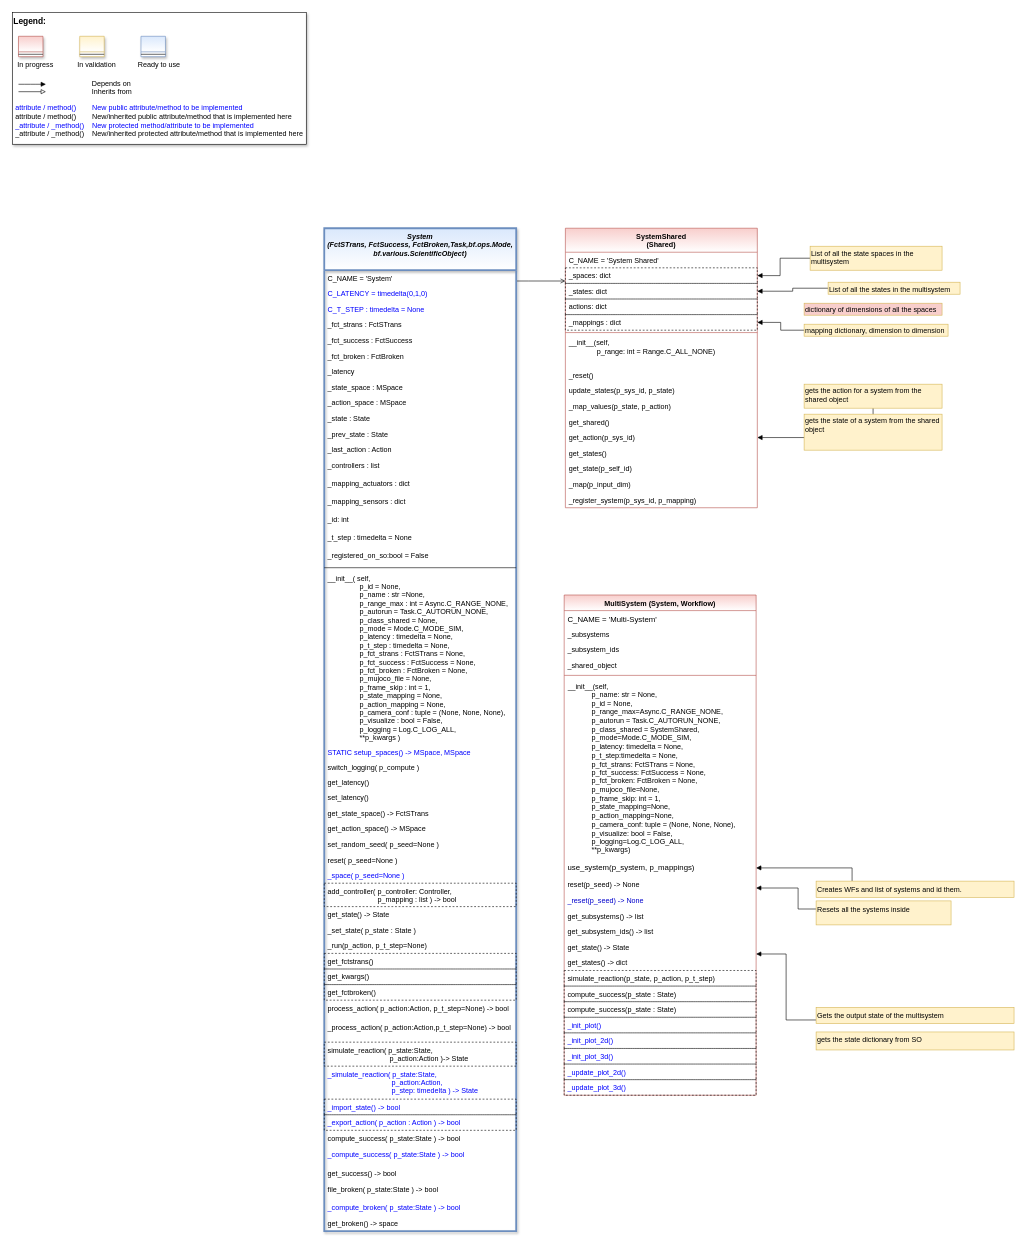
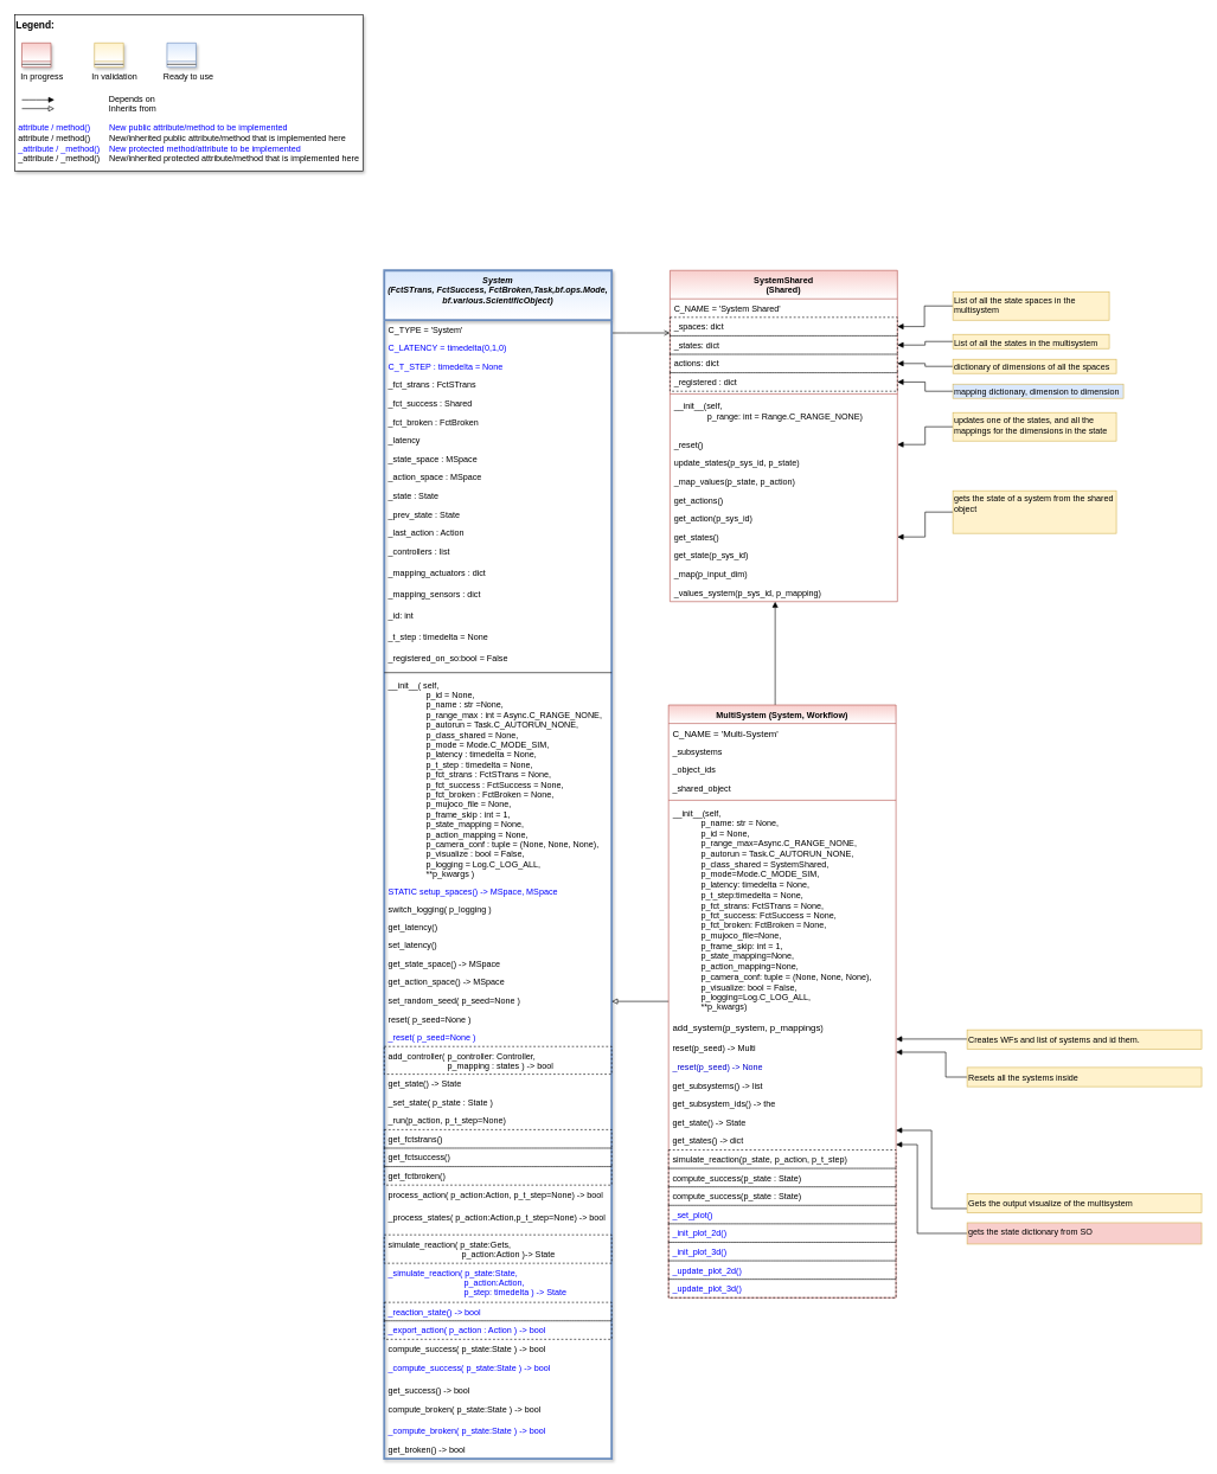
- <mxCell id="118" value="&lt;span style=&quot;background-color: initial;&quot;&gt;List of all the state spaces in the multisystem&lt;/span&gt;" style="html=1;fontSize=12;strokeColor=#d6b656;fillColor=#fff2cc;whiteSpace=wrap;align=left;verticalAlign=top;spacingBottom=0;spacingTop=0;spacingLeft=2;spacing=0;" parent="1" vertex="1"><mxGeometry x="1350" y="410" width="220" height="40" as="geometry" /></mxCell>
+ <mxCell id="118" value="&lt;span style=&quot;background-color: initial;&quot;&gt;List of all the state spaces in the multisystem&lt;/span&gt;" style="html=1;fontSize=12;strokeColor=#d6b656;fillColor=#fff2cc;whiteSpace=wrap;align=left;verticalAlign=top;spacingBottom=0;spacingTop=0;spacingLeft=2;spacing=0;" parent="1" vertex="1"><mxGeometry x="1340" y="410" width="220" height="40" as="geometry" /></mxCell>
- <mxCell id="4" value="C_NAME = 'System'" style="text;align=left;verticalAlign=top;spacingLeft=4;spacingRight=4;overflow=hidden;rotatable=0;points=[[0,0.5],[1,0.5]];portConstraint=eastwest;" parent="3" vertex="1"><mxGeometry y="70" width="320" height="26" as="geometry" /></mxCell>
+ <mxCell id="4" value="C_TYPE = 'System'" style="text;align=left;verticalAlign=top;spacingLeft=4;spacingRight=4;overflow=hidden;rotatable=0;points=[[0,0.5],[1,0.5]];portConstraint=eastwest;" parent="3" vertex="1"><mxGeometry y="70" width="320" height="26" as="geometry" /></mxCell>
- <mxCell id="114" value="&lt;span style=&quot;background-color: initial;&quot;&gt;List of all the states in the multisystem&lt;/span&gt;" style="html=1;fontSize=12;strokeColor=#d6b656;fillColor=#fff2cc;whiteSpace=wrap;align=left;verticalAlign=top;spacingBottom=0;spacingTop=0;spacingLeft=2;spacing=0;" parent="1" vertex="1"><mxGeometry x="1380" y="470" width="220" height="20" as="geometry" /></mxCell>
+ <mxCell id="114" value="&lt;span style=&quot;background-color: initial;&quot;&gt;List of all the states in the multisystem&lt;/span&gt;" style="html=1;fontSize=12;strokeColor=#d6b656;fillColor=#fff2cc;whiteSpace=wrap;align=left;verticalAlign=top;spacingBottom=0;spacingTop=0;spacingLeft=2;spacing=0;" parent="1" vertex="1"><mxGeometry x="1340" y="470" width="220" height="20" as="geometry" /></mxCell>
+ <mxCell id="111" style="edgeStyle=orthogonalEdgeStyle;rounded=0;orthogonalLoop=1;jettySize=auto;html=1;fontColor=#0000FF;endArrow=block;endFill=1;" parent="1" source="112" target="80" edge="1"><mxGeometry relative="1" as="geometry" /></mxCell>
- <mxCell id="112" value="&lt;span style=&quot;background-color: initial;&quot;&gt;dictionary of dimensions of all the spaces&lt;/span&gt;" style="html=1;fontSize=12;strokeColor=#d6b656;fillColor=#f8cecc;whiteSpace=wrap;align=left;verticalAlign=top;spacingBottom=0;spacingTop=0;spacingLeft=2;spacing=0;" parent="1" vertex="1"><mxGeometry x="1340" y="505" width="230" height="20" as="geometry" /></mxCell>
+ <mxCell id="112" value="&lt;span style=&quot;background-color: initial;&quot;&gt;dictionary of dimensions of all the spaces&lt;/span&gt;" style="html=1;fontSize=12;strokeColor=#d6b656;fillColor=#fff2cc;whiteSpace=wrap;align=left;verticalAlign=top;spacingBottom=0;spacingTop=0;spacingLeft=2;spacing=0;" parent="1" vertex="1"><mxGeometry x="1340" y="505" width="230" height="20" as="geometry" /></mxCell>
- <mxCell id="81" value="_mappings : dict" style="text;strokeColor=default;fillColor=none;align=left;verticalAlign=top;spacingLeft=4;spacingRight=4;overflow=hidden;rotatable=0;points=[[0,0.5],[1,0.5]];portConstraint=eastwest;fontSize=12;fontColor=default;dashed=1;" parent="76" vertex="1"><mxGeometry y="144" width="320" height="26" as="geometry" /></mxCell>
+ <mxCell id="81" value="_registered : dict" style="text;strokeColor=default;fillColor=none;align=left;verticalAlign=top;spacingLeft=4;spacingRight=4;overflow=hidden;rotatable=0;points=[[0,0.5],[1,0.5]];portConstraint=eastwest;fontSize=12;fontColor=default;dashed=1;" parent="76" vertex="1"><mxGeometry y="144" width="320" height="26" as="geometry" /></mxCell>
- <mxCell id="116" value="&lt;span style=&quot;background-color: initial;&quot;&gt;mapping dictionary, dimension to dimension&lt;/span&gt;" style="html=1;fontSize=12;strokeColor=#d6b656;fillColor=#fff2cc;whiteSpace=wrap;align=left;verticalAlign=top;spacingBottom=0;spacingTop=0;spacingLeft=2;spacing=0;" parent="1" vertex="1"><mxGeometry x="1340" y="540" width="240" height="20" as="geometry" /></mxCell>
+ <mxCell id="116" value="&lt;span style=&quot;background-color: initial;&quot;&gt;mapping dictionary, dimension to dimension&lt;/span&gt;" style="html=1;fontSize=12;strokeColor=#d6b656;fillColor=#dae8fc;whiteSpace=wrap;align=left;verticalAlign=top;spacingBottom=0;spacingTop=0;spacingLeft=2;spacing=0;" parent="1" vertex="1"><mxGeometry x="1340" y="540" width="240" height="20" as="geometry" /></mxCell>
- <mxCell id="8" value="_fct_success : FctSuccess" style="text;align=left;verticalAlign=top;spacingLeft=4;spacingRight=4;overflow=hidden;rotatable=0;points=[[0,0.5],[1,0.5]];portConstraint=eastwest;" parent="3" vertex="1"><mxGeometry y="174" width="320" height="26" as="geometry" /></mxCell>
+ <mxCell id="8" value="_fct_success : Shared" style="text;align=left;verticalAlign=top;spacingLeft=4;spacingRight=4;overflow=hidden;rotatable=0;points=[[0,0.5],[1,0.5]];portConstraint=eastwest;" parent="3" vertex="1"><mxGeometry y="174" width="320" height="26" as="geometry" /></mxCell>
- <mxCell id="83" value="__init__(self,&#10;                           p_range: int = Range.C_ALL_NONE)" style="text;strokeColor=none;fillColor=none;align=left;verticalAlign=top;spacingLeft=4;spacingRight=4;overflow=hidden;rotatable=0;points=[[0,0.5],[1,0.5]];portConstraint=eastwest;fontSize=12;fontColor=default;" parent="76" vertex="1"><mxGeometry y="178" width="320" height="54" as="geometry" /></mxCell>
+ <mxCell id="83" value="__init__(self,&#10;                           p_range: int = Range.C_RANGE_NONE)" style="text;strokeColor=none;fillColor=none;align=left;verticalAlign=top;spacingLeft=4;spacingRight=4;overflow=hidden;rotatable=0;points=[[0,0.5],[1,0.5]];portConstraint=eastwest;fontSize=12;fontColor=default;" parent="76" vertex="1"><mxGeometry y="178" width="320" height="54" as="geometry" /></mxCell>
+ <mxCell id="120" value="&lt;span style=&quot;background-color: initial;&quot;&gt;updates one of the states, and all the mappings for the dimensions in the state&lt;/span&gt;" style="html=1;fontSize=12;strokeColor=#d6b656;fillColor=#fff2cc;whiteSpace=wrap;align=left;verticalAlign=top;spacingBottom=0;spacingTop=0;spacingLeft=2;spacing=0;" parent="1" vertex="1"><mxGeometry x="1340" y="580" width="230" height="40" as="geometry" /></mxCell>
+ <mxCell id="119" style="edgeStyle=orthogonalEdgeStyle;rounded=0;orthogonalLoop=1;jettySize=auto;html=1;fontColor=#0000FF;endArrow=block;endFill=1;" parent="1" source="120" target="84" edge="1"><mxGeometry relative="1" as="geometry" /></mxCell>
- <mxCell id="122" value="&lt;span style=&quot;background-color: initial;&quot;&gt;gets the action for a system from the shared object&lt;/span&gt;" style="html=1;fontSize=12;strokeColor=#d6b656;fillColor=#fff2cc;whiteSpace=wrap;align=left;verticalAlign=top;spacingBottom=0;spacingTop=0;spacingLeft=2;spacing=0;" parent="1" vertex="1"><mxGeometry x="1340" y="640" width="230" height="40" as="geometry" /></mxCell>
- <mxCell id="87" value="get_shared()" style="text;strokeColor=none;fillColor=none;align=left;verticalAlign=top;spacingLeft=4;spacingRight=4;overflow=hidden;rotatable=0;points=[[0,0.5],[1,0.5]];portConstraint=eastwest;fontSize=12;fontColor=default;" vertex="1" parent="76"><mxGeometry y="310" width="320" height="26" as="geometry" /></mxCell>
+ <mxCell id="87" value="get_actions()" style="text;strokeColor=none;fillColor=none;align=left;verticalAlign=top;spacingLeft=4;spacingRight=4;overflow=hidden;rotatable=0;points=[[0,0.5],[1,0.5]];portConstraint=eastwest;fontSize=12;fontColor=default;" vertex="1" parent="76"><mxGeometry y="310" width="320" height="26" as="geometry" /></mxCell>
- <mxCell id="121" style="edgeStyle=orthogonalEdgeStyle;rounded=0;orthogonalLoop=1;jettySize=auto;html=1;fontColor=#0000FF;endArrow=block;endFill=1;" parent="1" source="122" target="88" edge="1"><mxGeometry relative="1" as="geometry" /></mxCell>
+ <mxCell id="123" style="edgeStyle=orthogonalEdgeStyle;rounded=0;orthogonalLoop=1;jettySize=auto;html=1;fontColor=#0000FF;endArrow=block;endFill=1;" parent="1" source="124" target="89" edge="1"><mxGeometry relative="1" as="geometry" /></mxCell>
- <mxCell id="90" value="get_state(p_self_id)" style="text;strokeColor=none;fillColor=none;align=left;verticalAlign=top;spacingLeft=4;spacingRight=4;overflow=hidden;rotatable=0;points=[[0,0.5],[1,0.5]];portConstraint=eastwest;fontSize=12;fontColor=default;" vertex="1" parent="76"><mxGeometry y="388" width="320" height="26" as="geometry" /></mxCell>
+ <mxCell id="90" value="get_state(p_sys_id)" style="text;strokeColor=none;fillColor=none;align=left;verticalAlign=top;spacingLeft=4;spacingRight=4;overflow=hidden;rotatable=0;points=[[0,0.5],[1,0.5]];portConstraint=eastwest;fontSize=12;fontColor=default;" vertex="1" parent="76"><mxGeometry y="388" width="320" height="26" as="geometry" /></mxCell>
- <mxCell id="92" value="_register_system(p_sys_id, p_mapping)" style="text;strokeColor=none;fillColor=none;align=left;verticalAlign=top;spacingLeft=4;spacingRight=4;overflow=hidden;rotatable=0;points=[[0,0.5],[1,0.5]];portConstraint=eastwest;fontSize=12;fontColor=default;" parent="76" vertex="1"><mxGeometry y="440" width="320" height="26" as="geometry" /></mxCell>
+ <mxCell id="92" value="_values_system(p_sys_id, p_mapping)" style="text;strokeColor=none;fillColor=none;align=left;verticalAlign=top;spacingLeft=4;spacingRight=4;overflow=hidden;rotatable=0;points=[[0,0.5],[1,0.5]];portConstraint=eastwest;fontSize=12;fontColor=default;" parent="76" vertex="1"><mxGeometry y="440" width="320" height="26" as="geometry" /></mxCell>
+ <mxCell id="53" style="edgeStyle=orthogonalEdgeStyle;rounded=0;orthogonalLoop=1;jettySize=auto;html=1;endArrow=block;endFill=1;" parent="1" source="54" target="76" edge="1"><mxGeometry relative="1" as="geometry"><Array as="points"><mxPoint x="1090" y="980" /><mxPoint x="1090" y="980" /></Array></mxGeometry></mxCell>
- <mxCell id="57" value="_subsystem_ids" style="text;align=left;verticalAlign=top;spacingLeft=4;spacingRight=4;overflow=hidden;rotatable=0;points=[[0,0.5],[1,0.5]];portConstraint=eastwest;fontColor=default;" parent="54" vertex="1"><mxGeometry y="78" width="320" height="26" as="geometry" /></mxCell>
+ <mxCell id="57" value="_object_ids" style="text;align=left;verticalAlign=top;spacingLeft=4;spacingRight=4;overflow=hidden;rotatable=0;points=[[0,0.5],[1,0.5]];portConstraint=eastwest;fontColor=default;" parent="54" vertex="1"><mxGeometry y="78" width="320" height="26" as="geometry" /></mxCell>
- <mxCell id="25" value="switch_logging( p_compute )" style="text;align=left;verticalAlign=top;spacingLeft=4;spacingRight=4;overflow=hidden;rotatable=0;points=[[0,0.5],[1,0.5]];portConstraint=eastwest;" parent="3" vertex="1"><mxGeometry y="886" width="320" height="24" as="geometry" /></mxCell>
+ <mxCell id="25" value="switch_logging( p_logging )" style="text;align=left;verticalAlign=top;spacingLeft=4;spacingRight=4;overflow=hidden;rotatable=0;points=[[0,0.5],[1,0.5]];portConstraint=eastwest;" parent="3" vertex="1"><mxGeometry y="886" width="320" height="24" as="geometry" /></mxCell>
- <mxCell id="28" value="get_state_space() -&gt; FctSTrans" style="text;align=left;verticalAlign=top;spacingLeft=4;spacingRight=4;overflow=hidden;rotatable=0;points=[[0,0.5],[1,0.5]];portConstraint=eastwest;" parent="3" vertex="1"><mxGeometry y="962" width="320" height="26" as="geometry" /></mxCell>
+ <mxCell id="28" value="get_state_space() -&gt; MSpace" style="text;align=left;verticalAlign=top;spacingLeft=4;spacingRight=4;overflow=hidden;rotatable=0;points=[[0,0.5],[1,0.5]];portConstraint=eastwest;" parent="3" vertex="1"><mxGeometry y="962" width="320" height="26" as="geometry" /></mxCell>
+ <mxCell id="52" style="edgeStyle=orthogonalEdgeStyle;rounded=0;orthogonalLoop=1;jettySize=auto;html=1;endArrow=block;endFill=0;" parent="1" source="54" target="3" edge="1"><mxGeometry relative="1" as="geometry"><Array as="points"><mxPoint x="940" y="1195" /></Array></mxGeometry></mxCell>
- <mxCell id="61" value="use_system(p_system, p_mappings)" style="text;strokeColor=none;fillColor=none;align=left;verticalAlign=top;spacingLeft=4;spacingRight=4;overflow=hidden;rotatable=0;points=[[0,0.5],[1,0.5]];portConstraint=eastwest;fontSize=13;whiteSpace=wrap;fontColor=default;" parent="54" vertex="1"><mxGeometry y="440" width="320" height="30" as="geometry" /></mxCell>
+ <mxCell id="61" value="add_system(p_system, p_mappings)" style="text;strokeColor=none;fillColor=none;align=left;verticalAlign=top;spacingLeft=4;spacingRight=4;overflow=hidden;rotatable=0;points=[[0,0.5],[1,0.5]];portConstraint=eastwest;fontSize=13;whiteSpace=wrap;fontColor=default;" parent="54" vertex="1"><mxGeometry y="440" width="320" height="30" as="geometry" /></mxCell>
- <mxCell id="32" value="_space( p_seed=None )" style="text;align=left;verticalAlign=top;spacingLeft=4;spacingRight=4;overflow=hidden;rotatable=0;points=[[0,0.5],[1,0.5]];portConstraint=eastwest;fontColor=#0000FF;" parent="3" vertex="1"><mxGeometry y="1066" width="320" height="26" as="geometry" /></mxCell>
+ <mxCell id="32" value="_reset( p_seed=None )" style="text;align=left;verticalAlign=top;spacingLeft=4;spacingRight=4;overflow=hidden;rotatable=0;points=[[0,0.5],[1,0.5]];portConstraint=eastwest;fontColor=#0000FF;" parent="3" vertex="1"><mxGeometry y="1066" width="320" height="26" as="geometry" /></mxCell>
- <mxCell id="62" value="reset(p_seed) -&gt; None" style="text;align=left;verticalAlign=top;spacingLeft=4;spacingRight=4;overflow=hidden;rotatable=0;points=[[0,0.5],[1,0.5]];portConstraint=eastwest;fontColor=default;" parent="54" vertex="1"><mxGeometry y="470" width="320" height="26" as="geometry" /></mxCell>
+ <mxCell id="62" value="reset(p_seed) -&gt; Multi" style="text;align=left;verticalAlign=top;spacingLeft=4;spacingRight=4;overflow=hidden;rotatable=0;points=[[0,0.5],[1,0.5]];portConstraint=eastwest;fontColor=default;" parent="54" vertex="1"><mxGeometry y="470" width="320" height="26" as="geometry" /></mxCell>
- <mxCell id="94" value="&lt;span style=&quot;background-color: initial;&quot;&gt;Creates WFs and list of systems and id them.&lt;/span&gt;" style="html=1;fontSize=12;strokeColor=#d6b656;fillColor=#fff2cc;whiteSpace=wrap;align=left;verticalAlign=top;" parent="1" vertex="1"><mxGeometry x="1360" y="1468.5" width="330" height="27" as="geometry" /></mxCell>
+ <mxCell id="94" value="&lt;span style=&quot;background-color: initial;&quot;&gt;Creates WFs and list of systems and id them.&lt;/span&gt;" style="html=1;fontSize=12;strokeColor=#d6b656;fillColor=#fff2cc;whiteSpace=wrap;align=left;verticalAlign=top;" parent="1" vertex="1"><mxGeometry x="1360" y="1448.5" width="330" height="27" as="geometry" /></mxCell>
- <mxCell id="33" value="add_controller( p_controller: Controller,&#10;                         p_mapping : list ) -&gt; bool" style="text;align=left;verticalAlign=top;spacingLeft=4;spacingRight=4;overflow=hidden;rotatable=0;points=[[0,0.5],[1,0.5]];portConstraint=eastwest;fontColor=default;strokeColor=default;dashed=1;" parent="3" vertex="1"><mxGeometry y="1092" width="320" height="39" as="geometry" /></mxCell>
+ <mxCell id="33" value="add_controller( p_controller: Controller,&#10;                         p_mapping : states ) -&gt; bool" style="text;align=left;verticalAlign=top;spacingLeft=4;spacingRight=4;overflow=hidden;rotatable=0;points=[[0,0.5],[1,0.5]];portConstraint=eastwest;fontColor=default;strokeColor=default;dashed=1;" parent="3" vertex="1"><mxGeometry y="1092" width="320" height="39" as="geometry" /></mxCell>
- <mxCell id="96" value="&lt;span style=&quot;background-color: initial;&quot;&gt;Resets all the systems inside&lt;/span&gt;" style="html=1;fontSize=12;strokeColor=#d6b656;fillColor=#fff2cc;whiteSpace=wrap;align=left;verticalAlign=top;" parent="1" vertex="1"><mxGeometry x="1360" y="1501.5" width="225" height="40" as="geometry" /></mxCell>
+ <mxCell id="96" value="&lt;span style=&quot;background-color: initial;&quot;&gt;Resets all the systems inside&lt;/span&gt;" style="html=1;fontSize=12;strokeColor=#d6b656;fillColor=#fff2cc;whiteSpace=wrap;align=left;verticalAlign=top;" parent="1" vertex="1"><mxGeometry x="1360" y="1501.5" width="330" height="27" as="geometry" /></mxCell>
- <mxCell id="65" value="get_subsystem_ids() -&gt; list" style="text;align=left;verticalAlign=top;spacingLeft=4;spacingRight=4;overflow=hidden;rotatable=0;points=[[0,0.5],[1,0.5]];portConstraint=eastwest;fontColor=default;" parent="54" vertex="1"><mxGeometry y="548" width="320" height="26" as="geometry" /></mxCell>
+ <mxCell id="65" value="get_subsystem_ids() -&gt; the" style="text;align=left;verticalAlign=top;spacingLeft=4;spacingRight=4;overflow=hidden;rotatable=0;points=[[0,0.5],[1,0.5]];portConstraint=eastwest;fontColor=default;" parent="54" vertex="1"><mxGeometry y="548" width="320" height="26" as="geometry" /></mxCell>
- <mxCell id="38" value="get_kwargs()" style="text;align=left;verticalAlign=top;spacingLeft=4;spacingRight=4;overflow=hidden;rotatable=0;points=[[0,0.5],[1,0.5]];portConstraint=eastwest;fontColor=default;strokeColor=default;dashed=1;" parent="3" vertex="1"><mxGeometry y="1235" width="320" height="26" as="geometry" /></mxCell>
+ <mxCell id="38" value="get_fctsuccess()" style="text;align=left;verticalAlign=top;spacingLeft=4;spacingRight=4;overflow=hidden;rotatable=0;points=[[0,0.5],[1,0.5]];portConstraint=eastwest;fontColor=default;strokeColor=default;dashed=1;" parent="3" vertex="1"><mxGeometry y="1235" width="320" height="26" as="geometry" /></mxCell>
- <mxCell id="98" value="&lt;span style=&quot;background-color: initial;&quot;&gt;Gets the output state&amp;nbsp;of the multisystem&lt;/span&gt;" style="html=1;fontSize=12;strokeColor=#d6b656;fillColor=#fff2cc;whiteSpace=wrap;align=left;verticalAlign=top;" parent="1" vertex="1"><mxGeometry x="1360" y="1679" width="330" height="27" as="geometry" /></mxCell>
+ <mxCell id="98" value="&lt;span style=&quot;background-color: initial;&quot;&gt;Gets the output visualize&amp;nbsp;of the multisystem&lt;/span&gt;" style="html=1;fontSize=12;strokeColor=#d6b656;fillColor=#fff2cc;whiteSpace=wrap;align=left;verticalAlign=top;" parent="1" vertex="1"><mxGeometry x="1360" y="1679" width="330" height="27" as="geometry" /></mxCell>
- <mxCell id="71" value="_init_plot()" style="text;align=left;verticalAlign=top;spacingLeft=4;spacingRight=4;overflow=hidden;rotatable=0;points=[[0,0.5],[1,0.5]];portConstraint=eastwest;fontColor=#0000FF;strokeColor=default;dashed=1;" parent="54" vertex="1"><mxGeometry y="704" width="320" height="26" as="geometry" /></mxCell>
+ <mxCell id="71" value="_set_plot()" style="text;align=left;verticalAlign=top;spacingLeft=4;spacingRight=4;overflow=hidden;rotatable=0;points=[[0,0.5],[1,0.5]];portConstraint=eastwest;fontColor=#0000FF;strokeColor=default;dashed=1;" parent="54" vertex="1"><mxGeometry y="704" width="320" height="26" as="geometry" /></mxCell>
- <mxCell id="41" value="_process_action( p_action:Action,p_t_step=None) -&gt; bool" style="text;align=left;verticalAlign=top;spacingLeft=4;spacingRight=4;overflow=hidden;rotatable=0;points=[[0,0.5],[1,0.5]];portConstraint=eastwest;fontColor=default;" parent="3" vertex="1"><mxGeometry y="1320" width="320" height="37" as="geometry" /></mxCell>
+ <mxCell id="41" value="_process_states( p_action:Action,p_t_step=None) -&gt; bool" style="text;align=left;verticalAlign=top;spacingLeft=4;spacingRight=4;overflow=hidden;rotatable=0;points=[[0,0.5],[1,0.5]];portConstraint=eastwest;fontColor=default;" parent="3" vertex="1"><mxGeometry y="1320" width="320" height="37" as="geometry" /></mxCell>
+ <mxCell id="99" style="edgeStyle=orthogonalEdgeStyle;rounded=0;orthogonalLoop=1;jettySize=auto;html=1;fontColor=#FF0000;endArrow=block;endFill=1;" parent="1" source="100" target="67" edge="1"><mxGeometry relative="1" as="geometry"><Array as="points"><mxPoint x="1290" y="1735" /><mxPoint x="1290" y="1610" /></Array></mxGeometry></mxCell>
- <mxCell id="100" value="gets the state dictionary from SO" style="rounded=0;whiteSpace=wrap;html=1;strokeColor=#d6b656;fillColor=#fff2cc;align=left;verticalAlign=top;" parent="1" vertex="1"><mxGeometry x="1360" y="1720" width="330" height="30" as="geometry" /></mxCell>
+ <mxCell id="100" value="gets the state dictionary from SO" style="rounded=0;whiteSpace=wrap;html=1;strokeColor=#d6b656;fillColor=#f8cecc;align=left;verticalAlign=top;" parent="1" vertex="1"><mxGeometry x="1360" y="1720" width="330" height="30" as="geometry" /></mxCell>
- <mxCell id="42" value="simulate_reaction( p_state:State, &#10;                               p_action:Action )-&gt; State" style="text;align=left;verticalAlign=top;spacingLeft=4;spacingRight=4;overflow=hidden;rotatable=0;points=[[0,0.5],[1,0.5]];portConstraint=eastwest;strokeColor=default;dashed=1;" parent="3" vertex="1"><mxGeometry y="1357" width="320" height="40" as="geometry" /></mxCell>
+ <mxCell id="42" value="simulate_reaction( p_state:Gets, &#10;                               p_action:Action )-&gt; State" style="text;align=left;verticalAlign=top;spacingLeft=4;spacingRight=4;overflow=hidden;rotatable=0;points=[[0,0.5],[1,0.5]];portConstraint=eastwest;strokeColor=default;dashed=1;" parent="3" vertex="1"><mxGeometry y="1357" width="320" height="40" as="geometry" /></mxCell>
- <mxCell id="44" value="_import_state() -&gt; bool" style="text;align=left;verticalAlign=top;spacingLeft=4;spacingRight=4;overflow=hidden;rotatable=0;points=[[0,0.5],[1,0.5]];portConstraint=eastwest;fontColor=#0000FF;strokeColor=default;dashed=1;" parent="3" vertex="1"><mxGeometry y="1452" width="320" height="26" as="geometry" /></mxCell>
+ <mxCell id="44" value="_reaction_state() -&gt; bool" style="text;align=left;verticalAlign=top;spacingLeft=4;spacingRight=4;overflow=hidden;rotatable=0;points=[[0,0.5],[1,0.5]];portConstraint=eastwest;fontColor=#0000FF;strokeColor=default;dashed=1;" parent="3" vertex="1"><mxGeometry y="1452" width="320" height="26" as="geometry" /></mxCell>
- <mxCell id="49" value="file_broken( p_state:State ) -&gt; bool" style="text;align=left;verticalAlign=top;spacingLeft=4;spacingRight=4;overflow=hidden;rotatable=0;points=[[0,0.5],[1,0.5]];portConstraint=eastwest;" parent="3" vertex="1"><mxGeometry y="1590" width="320" height="29" as="geometry" /></mxCell>
+ <mxCell id="49" value="compute_broken( p_state:State ) -&gt; bool" style="text;align=left;verticalAlign=top;spacingLeft=4;spacingRight=4;overflow=hidden;rotatable=0;points=[[0,0.5],[1,0.5]];portConstraint=eastwest;" parent="3" vertex="1"><mxGeometry y="1590" width="320" height="29" as="geometry" /></mxCell>
- <mxCell id="51" value="get_broken() -&gt; space" style="text;align=left;verticalAlign=top;spacingLeft=4;spacingRight=4;overflow=hidden;rotatable=0;points=[[0,0.5],[1,0.5]];portConstraint=eastwest;" parent="3" vertex="1"><mxGeometry y="1646" width="320" height="26" as="geometry" /></mxCell>
+ <mxCell id="51" value="get_broken() -&gt; bool" style="text;align=left;verticalAlign=top;spacingLeft=4;spacingRight=4;overflow=hidden;rotatable=0;points=[[0,0.5],[1,0.5]];portConstraint=eastwest;" parent="3" vertex="1"><mxGeometry y="1646" width="320" height="26" as="geometry" /></mxCell>
